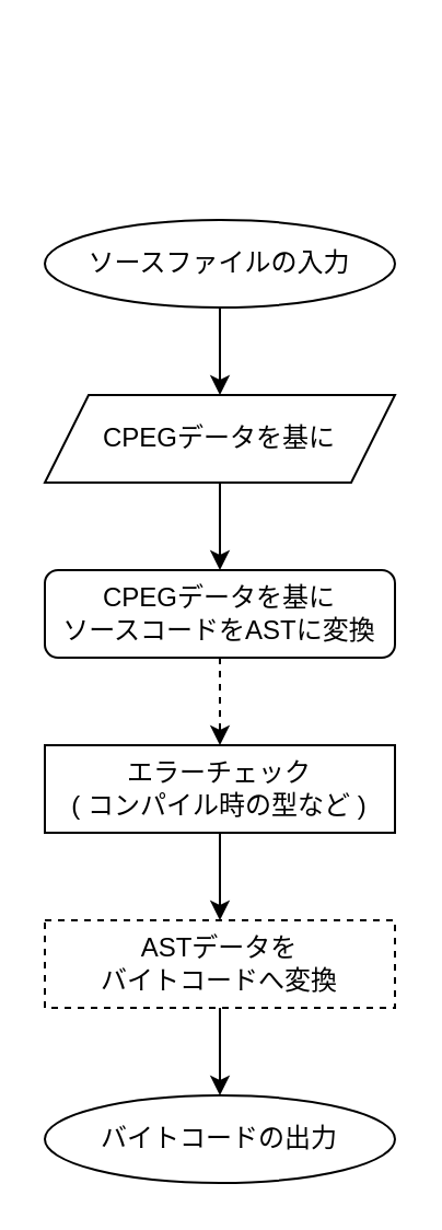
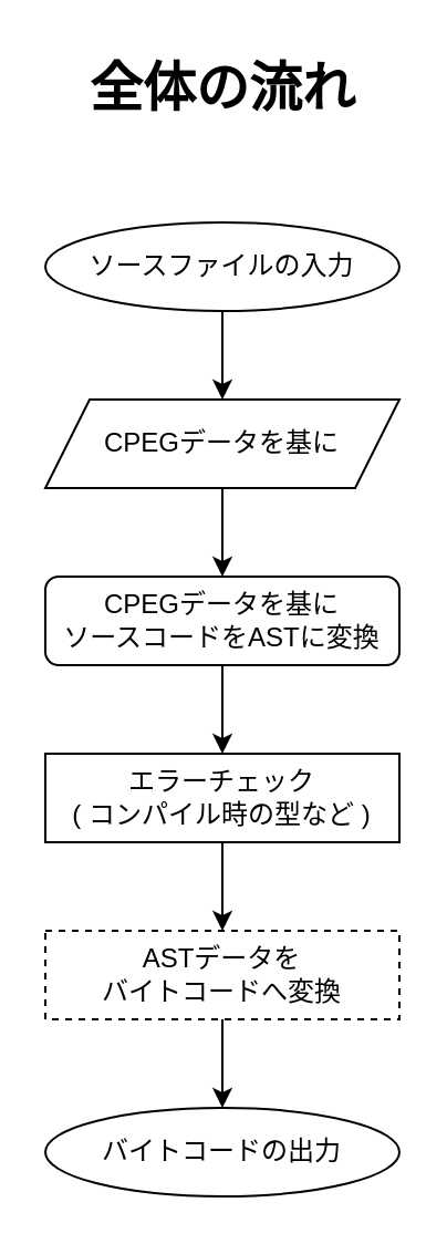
+ <mxCell id="4" value="全体の流れ" style="text;strokeColor=none;fillColor=none;html=1;fontSize=24;fontStyle=1;verticalAlign=middle;align=center;" vertex="1" parent="1"><mxGeometry x="28.75" y="20" width="142.5" height="40" as="geometry" /></mxCell>
- <mxCell id="2" style="edgeStyle=orthogonalEdgeStyle;rounded=0;orthogonalLoop=1;jettySize=auto;html=1;dashed=1;" edge="1" parent="1" source="3" target="8"><mxGeometry relative="1" as="geometry" /></mxCell>
+ <mxCell id="2" style="edgeStyle=orthogonalEdgeStyle;rounded=0;orthogonalLoop=1;jettySize=auto;html=1;" edge="1" parent="1" source="3" target="8"><mxGeometry relative="1" as="geometry" /></mxCell>
